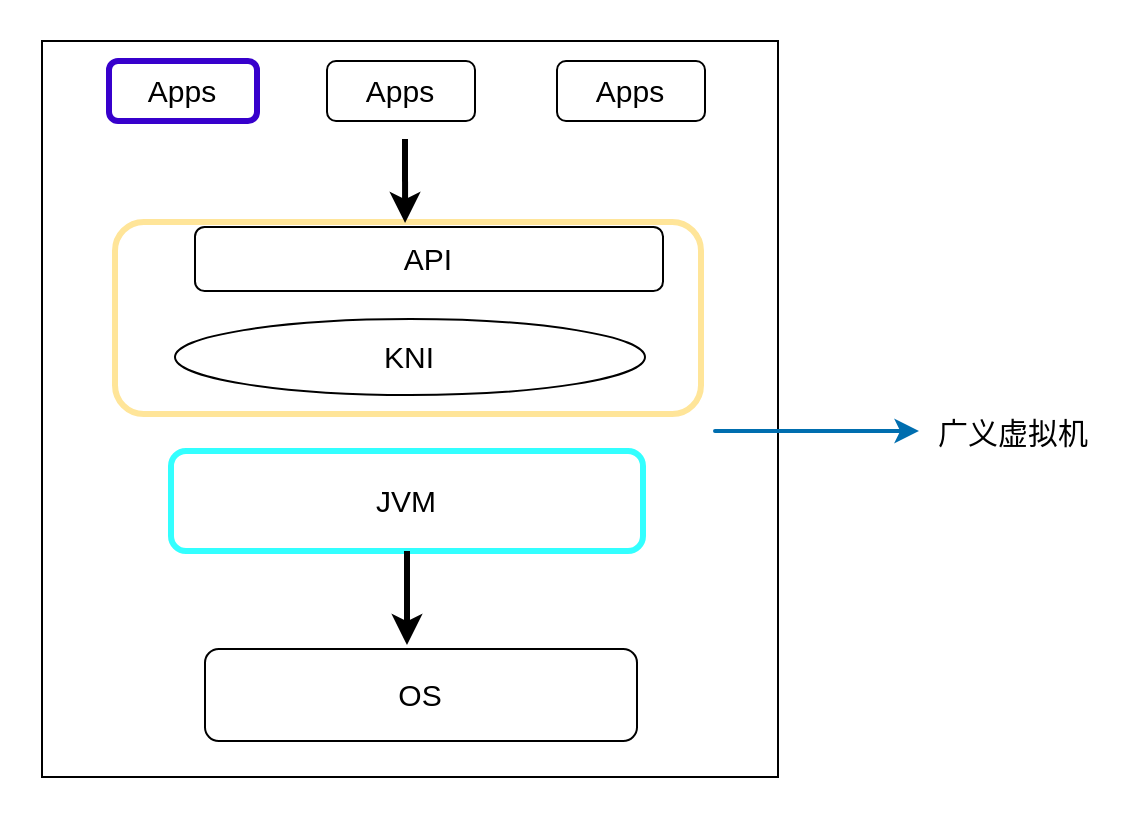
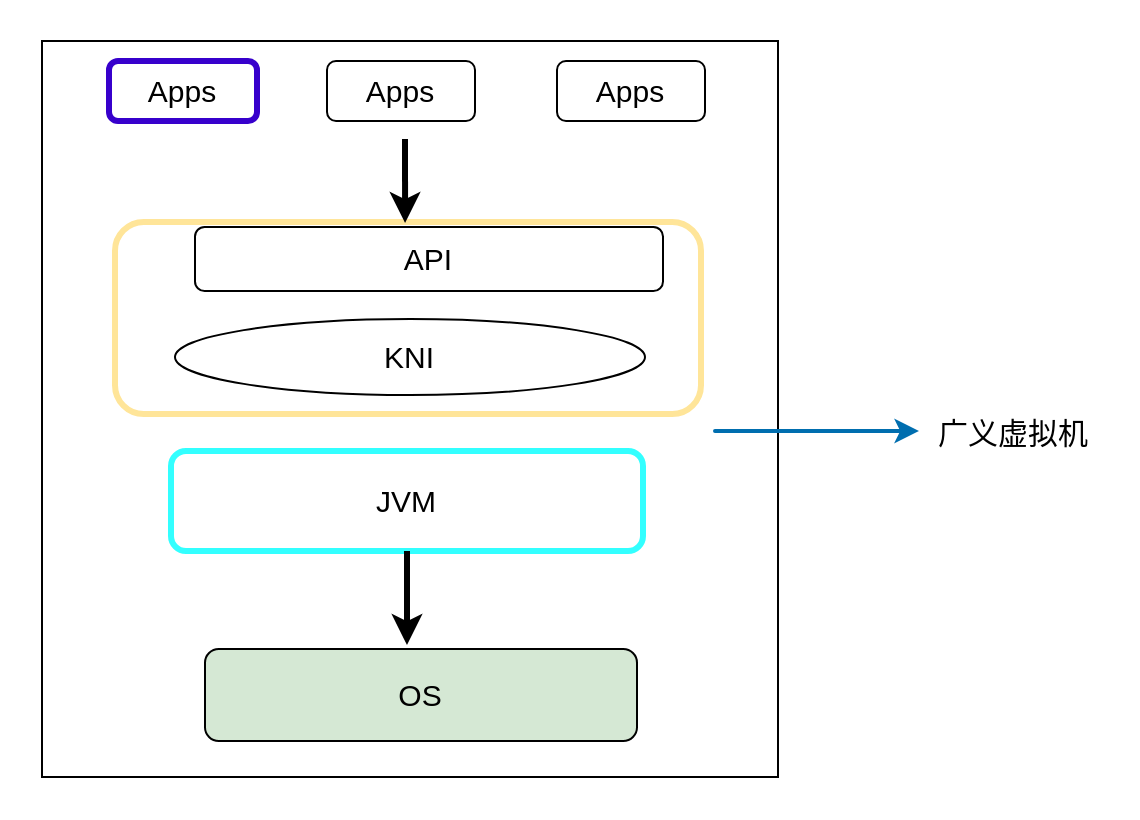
- <mxCell id="10" value="&lt;font style=&quot;font-size: 15px&quot;&gt;OS&lt;/font&gt;" style="rounded=1;whiteSpace=wrap;html=1;strokeColor=#000000;strokeWidth=1;fillColor=#FFFFFF;" vertex="1" parent="1"><mxGeometry x="102" y="324" width="216" height="46" as="geometry" /></mxCell>
+ <mxCell id="10" value="&lt;font style=&quot;font-size: 15px&quot;&gt;OS&lt;/font&gt;" style="rounded=1;whiteSpace=wrap;html=1;strokeColor=#000000;strokeWidth=1;fillColor=#d5e8d4;" vertex="1" parent="1"><mxGeometry x="102" y="324" width="216" height="46" as="geometry" /></mxCell>
